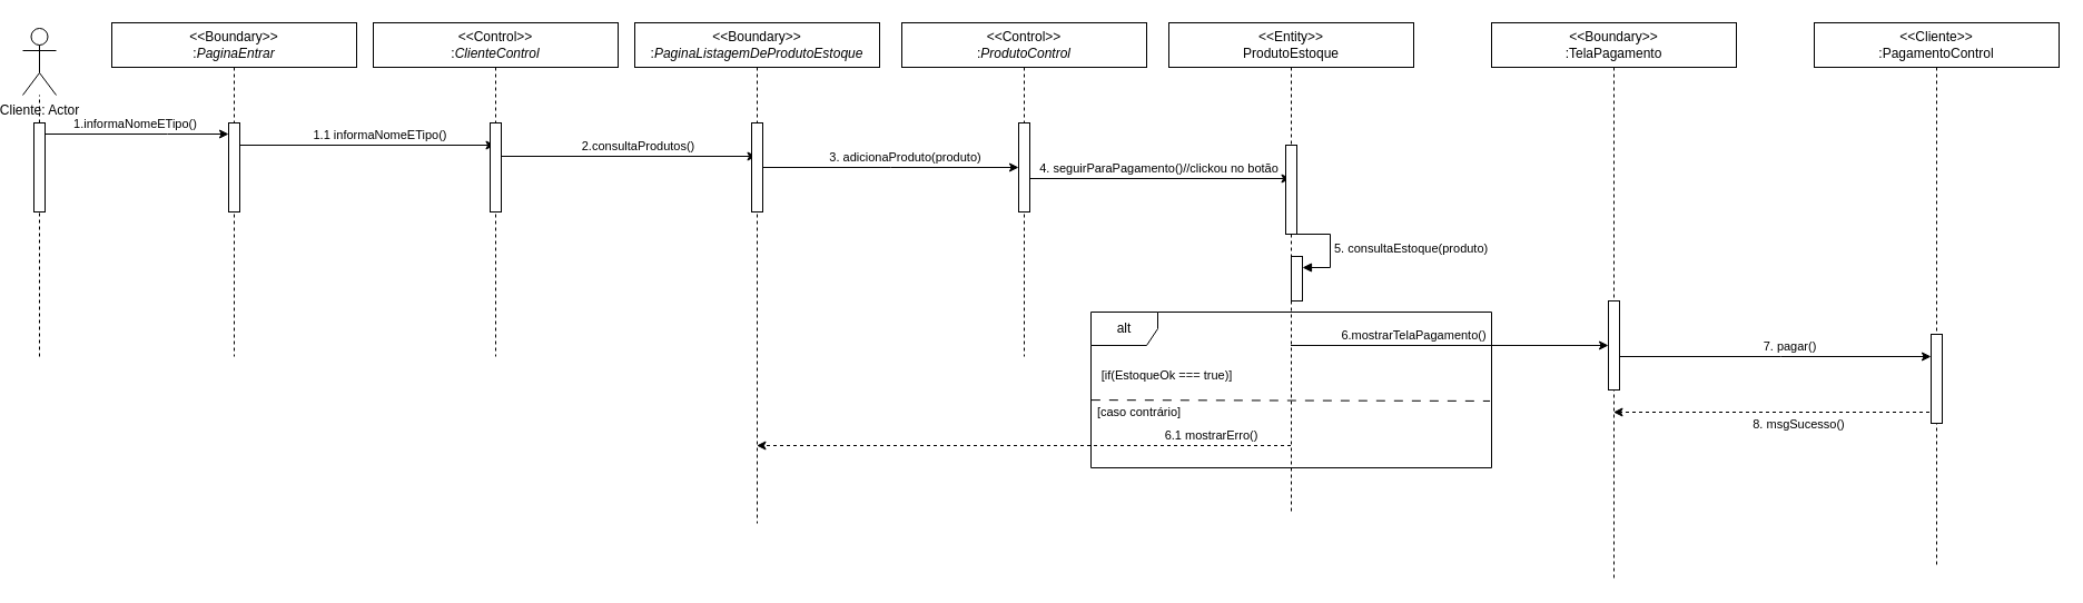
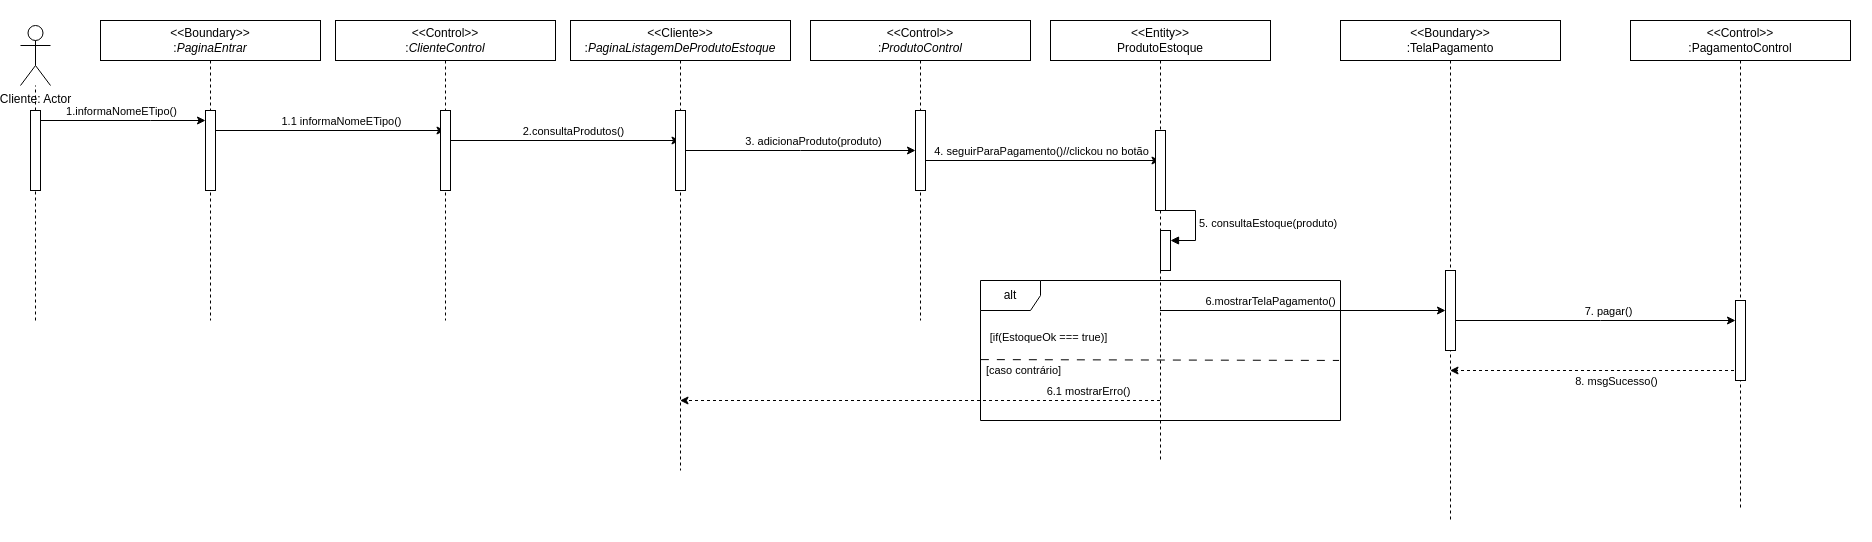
- <mxCell id="16" value="&amp;lt;&amp;lt;Boundary&amp;gt;&amp;gt;&lt;div&gt;:&lt;span style=&quot;font-style: italic; text-wrap: nowrap; background-color: initial;&quot;&gt;PaginaListagemDeProdutoEstoque&lt;/span&gt;&lt;/div&gt;" style="shape=umlLifeline;perimeter=lifelinePerimeter;whiteSpace=wrap;html=1;container=0;dropTarget=0;collapsible=0;recursiveResize=0;outlineConnect=0;portConstraint=eastwest;newEdgeStyle={&quot;edgeStyle&quot;:&quot;elbowEdgeStyle&quot;,&quot;elbow&quot;:&quot;vertical&quot;,&quot;curved&quot;:0,&quot;rounded&quot;:0};" vertex="1" parent="1"><mxGeometry x="570" y="20" width="220" height="450" as="geometry" /></mxCell>
+ <mxCell id="16" value="&amp;lt;&amp;lt;Cliente&amp;gt;&amp;gt;&lt;div&gt;:&lt;span style=&quot;font-style: italic; text-wrap: nowrap; background-color: initial;&quot;&gt;PaginaListagemDeProdutoEstoque&lt;/span&gt;&lt;/div&gt;" style="shape=umlLifeline;perimeter=lifelinePerimeter;whiteSpace=wrap;html=1;container=0;dropTarget=0;collapsible=0;recursiveResize=0;outlineConnect=0;portConstraint=eastwest;newEdgeStyle={&quot;edgeStyle&quot;:&quot;elbowEdgeStyle&quot;,&quot;elbow&quot;:&quot;vertical&quot;,&quot;curved&quot;:0,&quot;rounded&quot;:0};" vertex="1" parent="1"><mxGeometry x="570" y="20" width="220" height="450" as="geometry" /></mxCell>
- <mxCell id="40" value="&amp;lt;&amp;lt;Cliente&amp;gt;&amp;gt;&lt;div&gt;:PagamentoControl&lt;/div&gt;" style="shape=umlLifeline;perimeter=lifelinePerimeter;whiteSpace=wrap;html=1;container=0;dropTarget=0;collapsible=0;recursiveResize=0;outlineConnect=0;portConstraint=eastwest;newEdgeStyle={&quot;edgeStyle&quot;:&quot;elbowEdgeStyle&quot;,&quot;elbow&quot;:&quot;vertical&quot;,&quot;curved&quot;:0,&quot;rounded&quot;:0};" vertex="1" parent="1"><mxGeometry x="1630" y="20" width="220" height="490" as="geometry" /></mxCell>
+ <mxCell id="40" value="&amp;lt;&amp;lt;Control&amp;gt;&amp;gt;&lt;div&gt;:PagamentoControl&lt;/div&gt;" style="shape=umlLifeline;perimeter=lifelinePerimeter;whiteSpace=wrap;html=1;container=0;dropTarget=0;collapsible=0;recursiveResize=0;outlineConnect=0;portConstraint=eastwest;newEdgeStyle={&quot;edgeStyle&quot;:&quot;elbowEdgeStyle&quot;,&quot;elbow&quot;:&quot;vertical&quot;,&quot;curved&quot;:0,&quot;rounded&quot;:0};" vertex="1" parent="1"><mxGeometry x="1630" y="20" width="220" height="490" as="geometry" /></mxCell>
